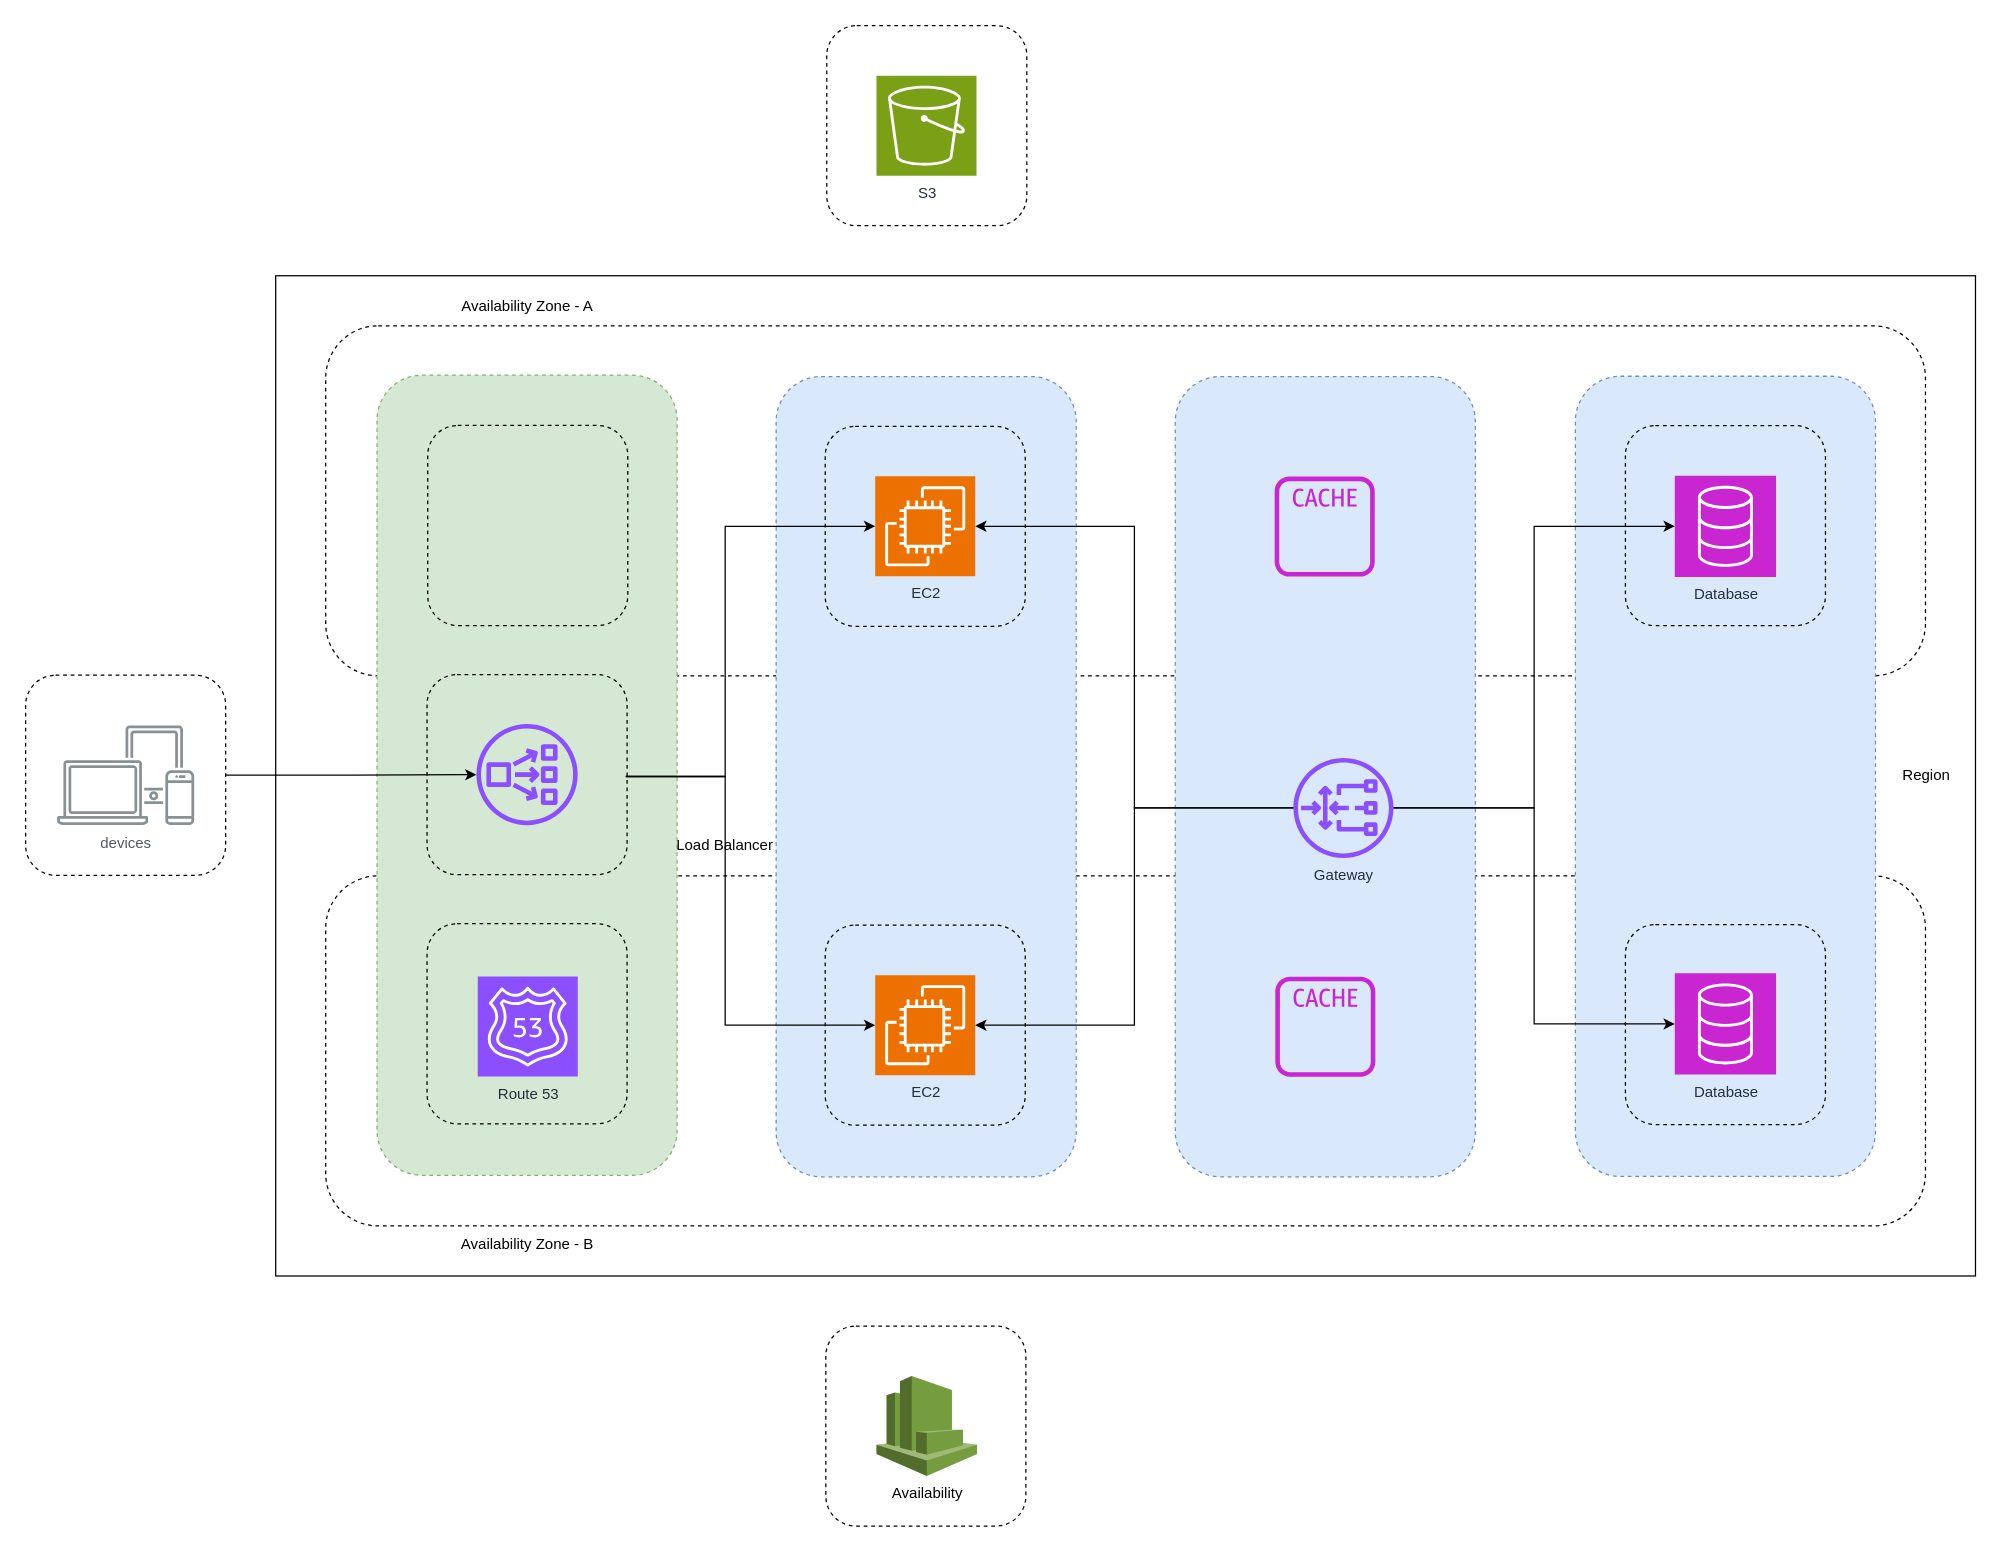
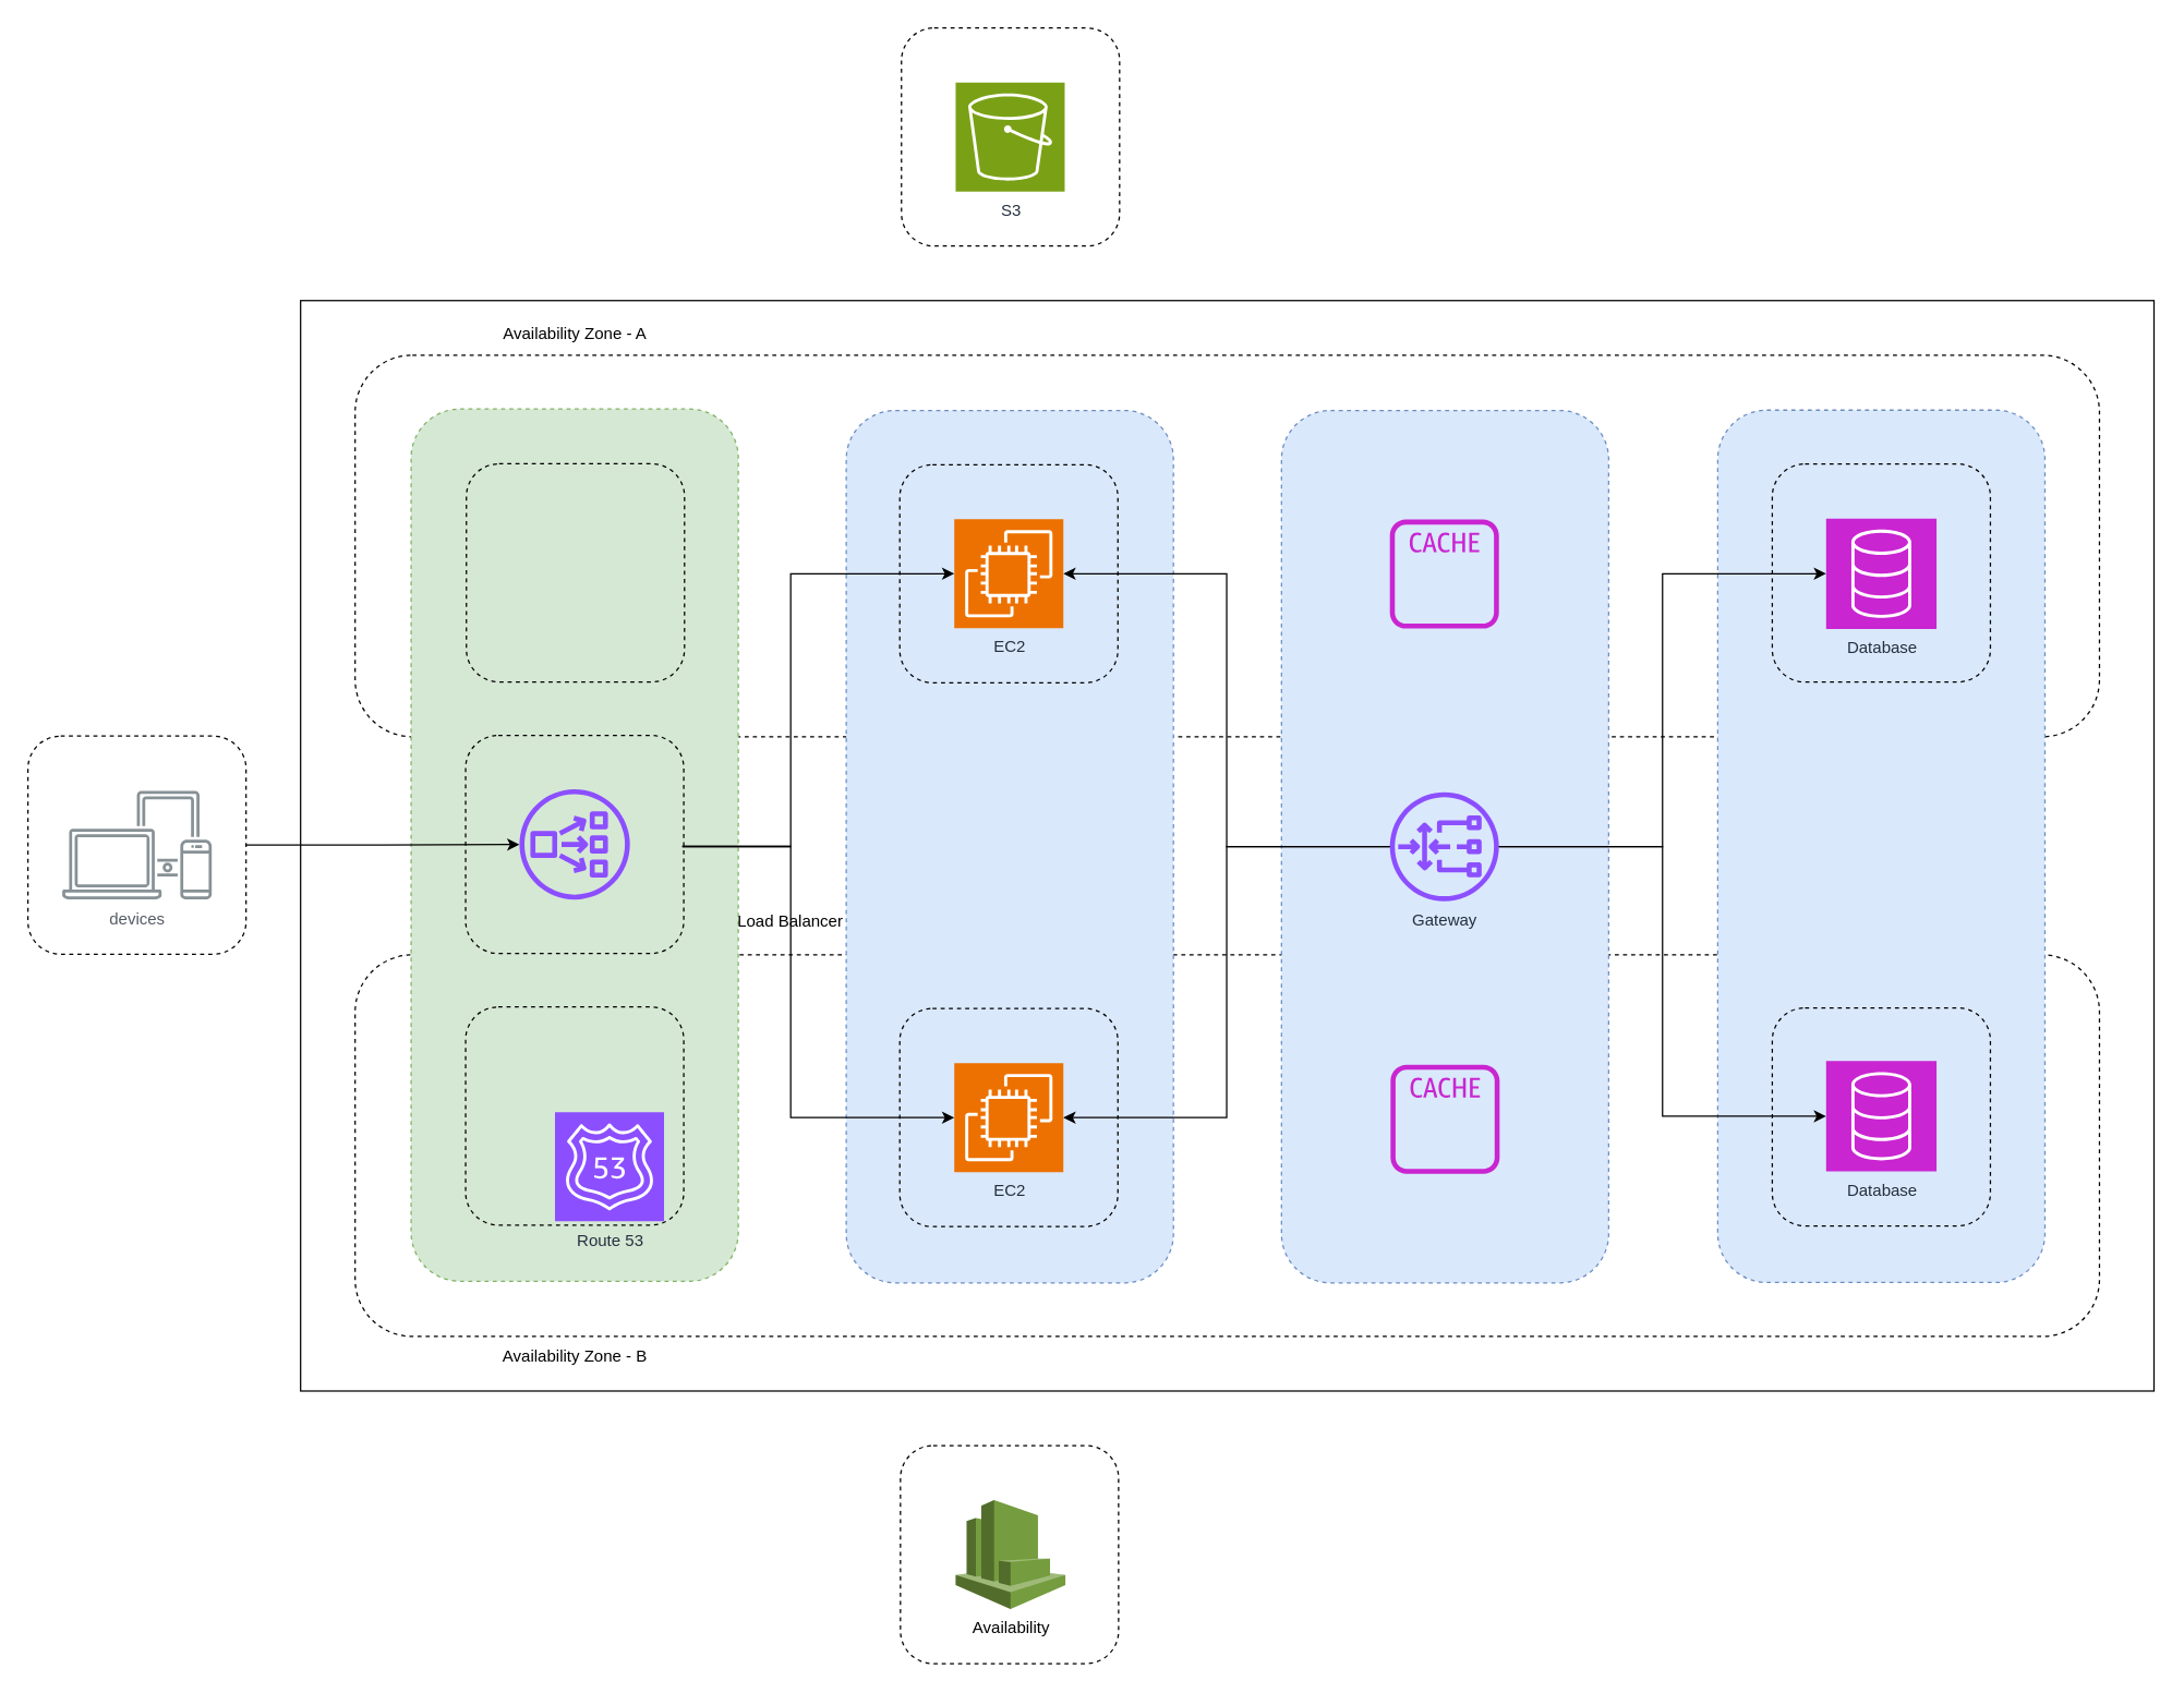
- <mxCell id="33" value="Region" style="text;html=1;align=center;verticalAlign=middle;resizable=0;points=[];autosize=1;strokeColor=none;fillColor=none;" parent="1" vertex="1"><mxGeometry x="1510" y="605" width="60" height="30" as="geometry" /></mxCell>
- <mxCell id="18" value="Gateway" style="sketch=0;outlineConnect=0;fontColor=#232F3E;gradientColor=none;fillColor=#8C4FFF;strokeColor=none;dashed=0;verticalLabelPosition=bottom;verticalAlign=top;align=center;html=1;fontSize=12;fontStyle=0;aspect=fixed;pointerEvents=1;shape=mxgraph.aws4.gateway_load_balancer;" parent="1" vertex="1"><mxGeometry x="1034" y="605.63" width="80" height="80" as="geometry" /></mxCell>
+ <mxCell id="18" value="Gateway" style="sketch=0;outlineConnect=0;fontColor=#232F3E;gradientColor=none;fillColor=#8C4FFF;strokeColor=none;dashed=0;verticalLabelPosition=bottom;verticalAlign=top;align=center;html=1;fontSize=12;fontStyle=0;aspect=fixed;pointerEvents=1;shape=mxgraph.aws4.gateway_load_balancer;" parent="1" vertex="1"><mxGeometry x="1019" y="580.63" width="80" height="80" as="geometry" /></mxCell>
- <mxCell id="41" value="Route 53" style="sketch=0;points=[[0,0,0],[0.25,0,0],[0.5,0,0],[0.75,0,0],[1,0,0],[0,1,0],[0.25,1,0],[0.5,1,0],[0.75,1,0],[1,1,0],[0,0.25,0],[0,0.5,0],[0,0.75,0],[1,0.25,0],[1,0.5,0],[1,0.75,0]];outlineConnect=0;fontColor=#232F3E;fillColor=#8C4FFF;strokeColor=#ffffff;dashed=0;verticalLabelPosition=bottom;verticalAlign=top;align=center;html=1;fontSize=12;fontStyle=0;aspect=fixed;shape=mxgraph.aws4.resourceIcon;resIcon=mxgraph.aws4.route_53;" parent="1" vertex="1"><mxGeometry x="381.6" y="780.5" width="80" height="80" as="geometry" /></mxCell>
+ <mxCell id="41" value="Route 53" style="sketch=0;points=[[0,0,0],[0.25,0,0],[0.5,0,0],[0.75,0,0],[1,0,0],[0,1,0],[0.25,1,0],[0.5,1,0],[0.75,1,0],[1,1,0],[0,0.25,0],[0,0.5,0],[0,0.75,0],[1,0.25,0],[1,0.5,0],[1,0.75,0]];outlineConnect=0;fontColor=#232F3E;fillColor=#8C4FFF;strokeColor=#ffffff;dashed=0;verticalLabelPosition=bottom;verticalAlign=top;align=center;html=1;fontSize=12;fontStyle=0;aspect=fixed;shape=mxgraph.aws4.resourceIcon;resIcon=mxgraph.aws4.route_53;" parent="1" vertex="1"><mxGeometry x="406.6" y="815.5" width="80" height="80" as="geometry" /></mxCell>
